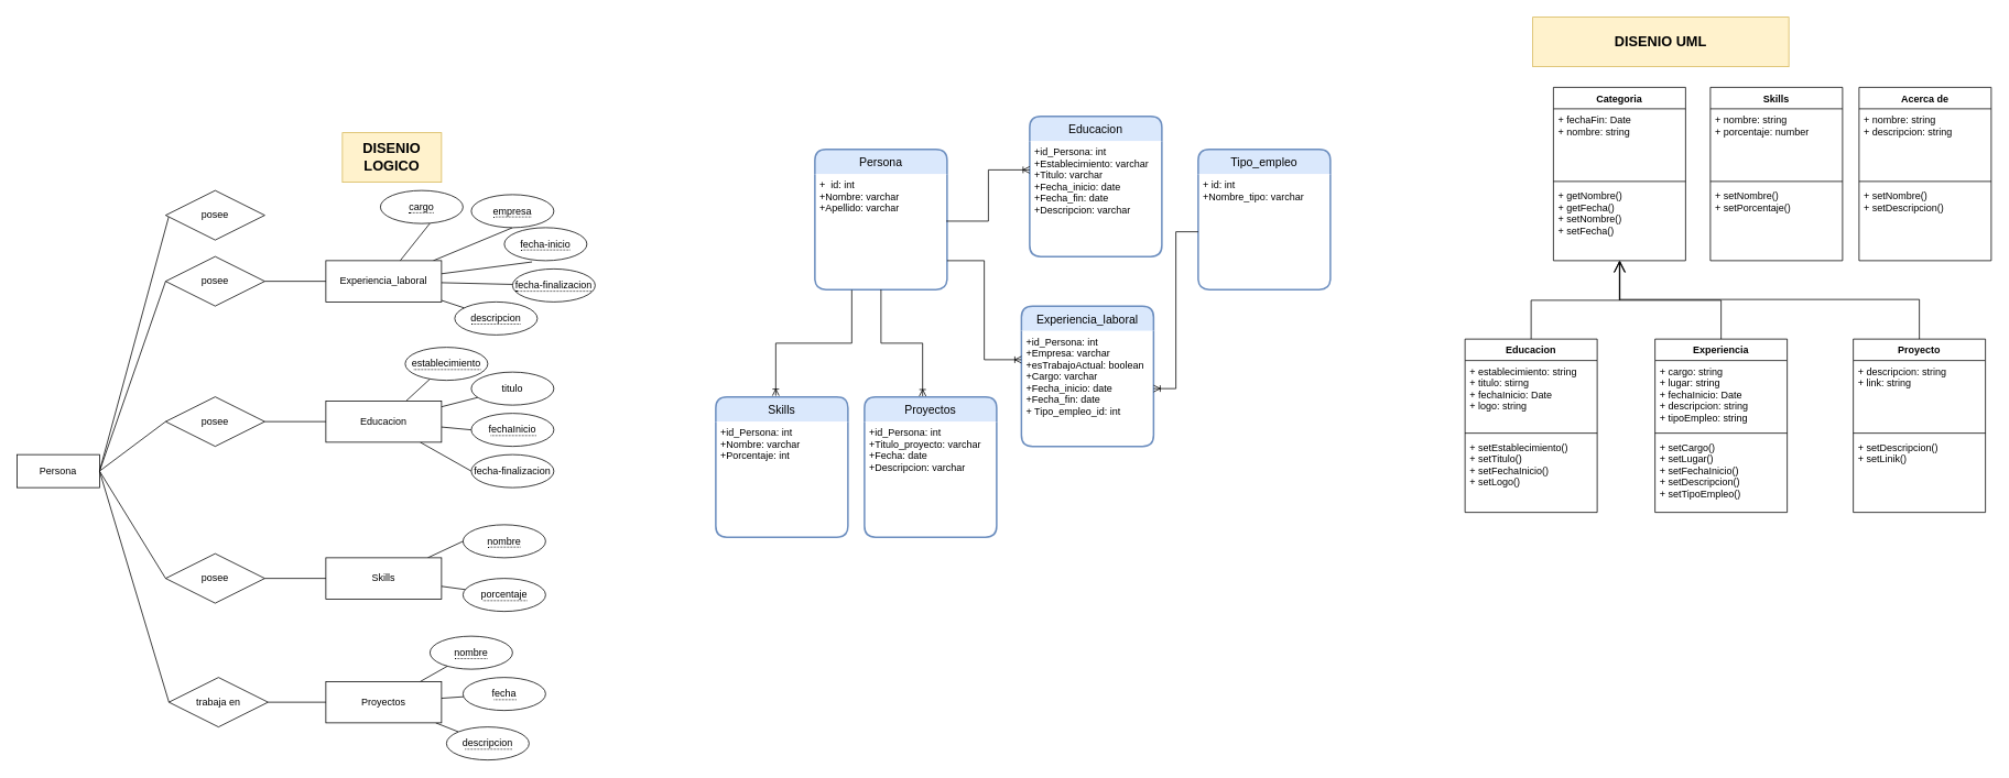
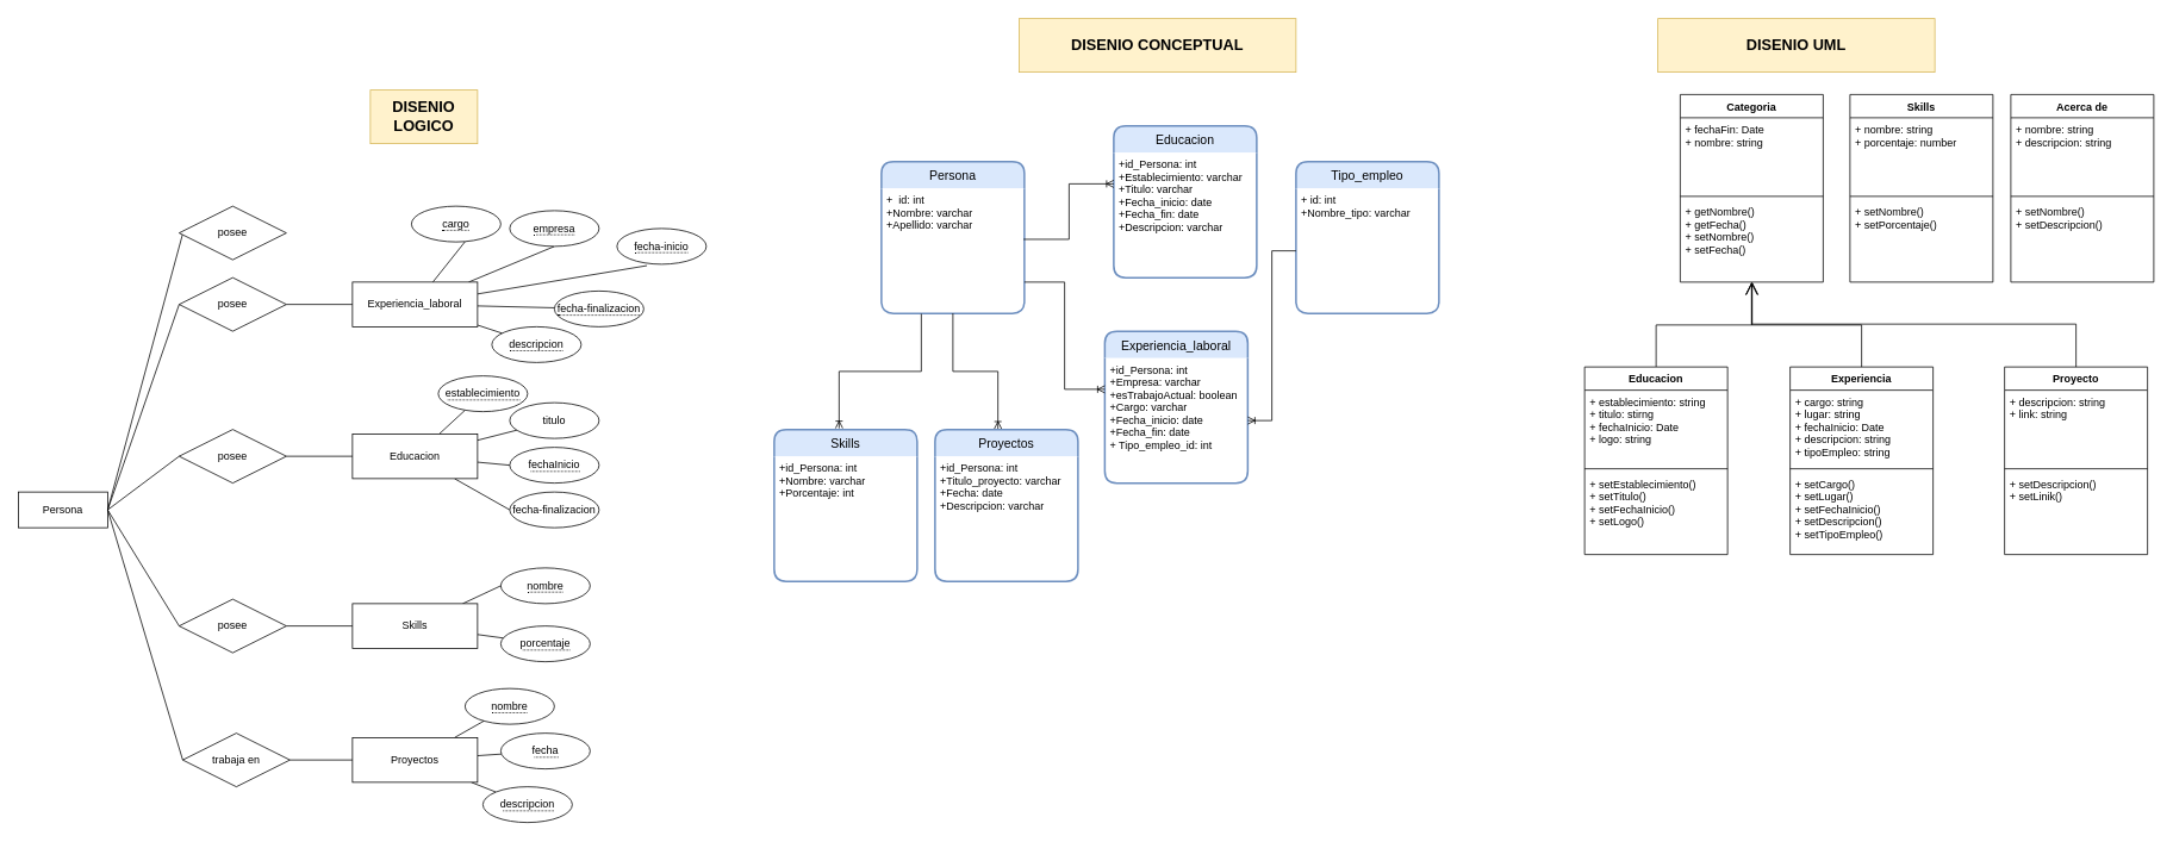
+ <mxCell id="50" value="DISENIO CONCEPTUAL" style="rounded=0;whiteSpace=wrap;html=1;fontFamily=Helvetica;fontSize=17;fontStyle=1;fillColor=#fff2cc;strokeColor=#d6b656;" parent="1" vertex="1"><mxGeometry x="1140" y="20" width="310" height="60" as="geometry" /></mxCell>
- <mxCell id="49" value="DISENIO LOGICO" style="rounded=0;whiteSpace=wrap;html=1;fontFamily=Helvetica;fontSize=17;fontStyle=1;fillColor=#fff2cc;strokeColor=#d6b656;" parent="1" vertex="1"><mxGeometry x="414" y="160" width="120" height="60" as="geometry" /></mxCell>
+ <mxCell id="49" value="DISENIO LOGICO" style="rounded=0;whiteSpace=wrap;html=1;fontFamily=Helvetica;fontSize=17;fontStyle=1;fillColor=#fff2cc;strokeColor=#d6b656;" parent="1" vertex="1"><mxGeometry x="414" y="100" width="120" height="60" as="geometry" /></mxCell>
- <mxCell id="36" value="&lt;span style=&quot;border-bottom: 1px dotted&quot;&gt;fecha-inicio&lt;/span&gt;" style="ellipse;whiteSpace=wrap;html=1;align=center;" parent="1" vertex="1"><mxGeometry x="610" y="275" width="100" height="40" as="geometry" /></mxCell>
+ <mxCell id="36" value="&lt;span style=&quot;border-bottom: 1px dotted&quot;&gt;fecha-inicio&lt;/span&gt;" style="ellipse;whiteSpace=wrap;html=1;align=center;" parent="1" vertex="1"><mxGeometry x="690" y="255" width="100" height="40" as="geometry" /></mxCell>
